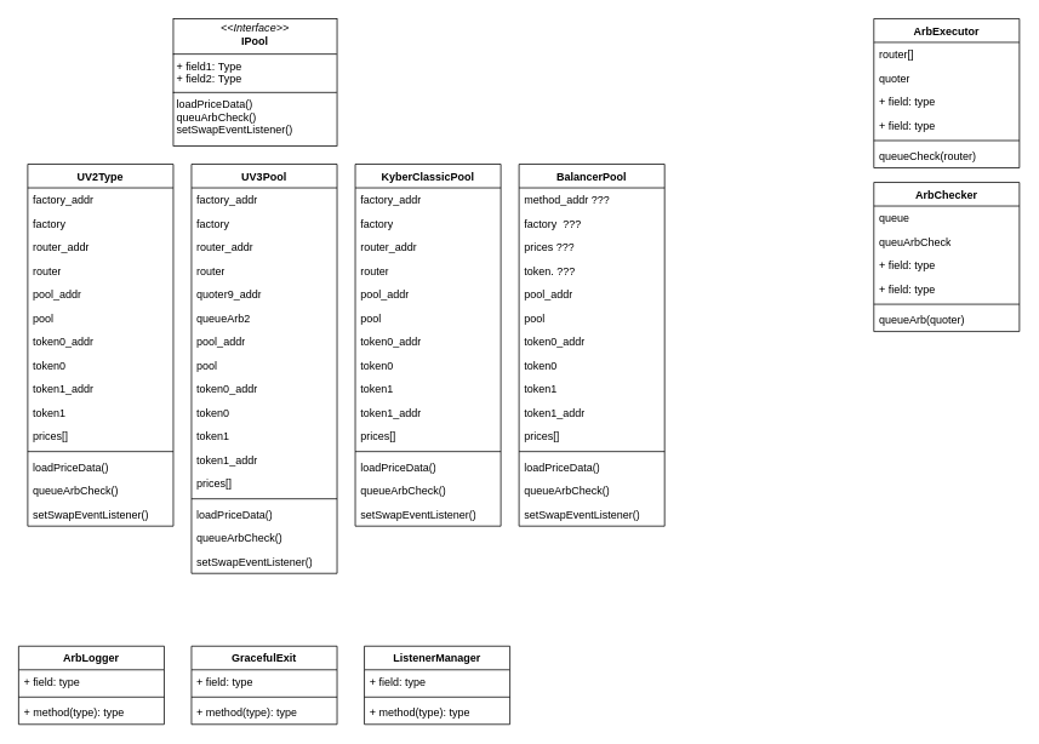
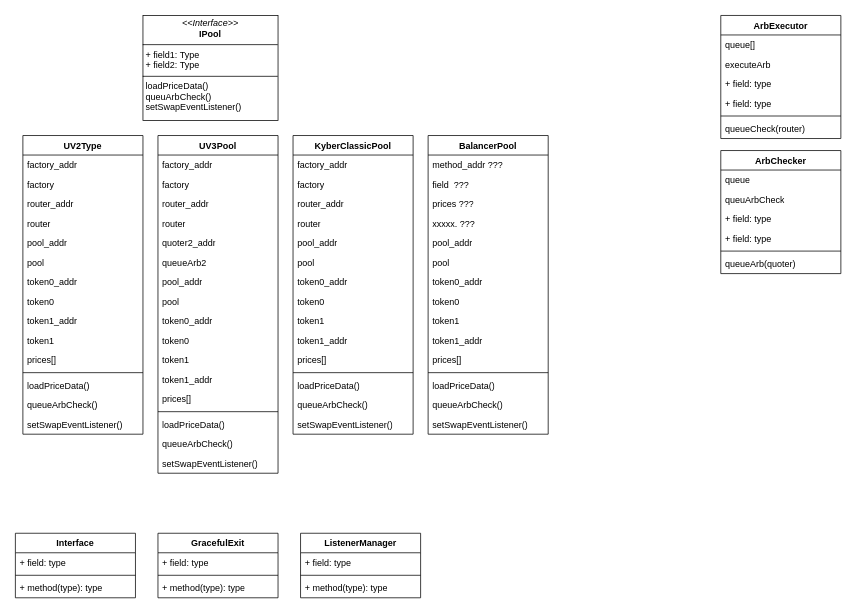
- <mxCell id="26" value="router[]" style="text;strokeColor=none;fillColor=none;align=left;verticalAlign=top;spacingLeft=4;spacingRight=4;overflow=hidden;rotatable=0;points=[[0,0.5],[1,0.5]];portConstraint=eastwest;whiteSpace=wrap;html=1;" vertex="1" parent="25"><mxGeometry y="26" width="160" height="26" as="geometry" /></mxCell>
+ <mxCell id="26" value="queue[]" style="text;strokeColor=none;fillColor=none;align=left;verticalAlign=top;spacingLeft=4;spacingRight=4;overflow=hidden;rotatable=0;points=[[0,0.5],[1,0.5]];portConstraint=eastwest;whiteSpace=wrap;html=1;" vertex="1" parent="25"><mxGeometry y="26" width="160" height="26" as="geometry" /></mxCell>
- <mxCell id="27" value="quoter" style="text;strokeColor=none;fillColor=none;align=left;verticalAlign=top;spacingLeft=4;spacingRight=4;overflow=hidden;rotatable=0;points=[[0,0.5],[1,0.5]];portConstraint=eastwest;whiteSpace=wrap;html=1;" vertex="1" parent="25"><mxGeometry y="52" width="160" height="26" as="geometry" /></mxCell>
+ <mxCell id="27" value="executeArb" style="text;strokeColor=none;fillColor=none;align=left;verticalAlign=top;spacingLeft=4;spacingRight=4;overflow=hidden;rotatable=0;points=[[0,0.5],[1,0.5]];portConstraint=eastwest;whiteSpace=wrap;html=1;" vertex="1" parent="25"><mxGeometry y="52" width="160" height="26" as="geometry" /></mxCell>
- <mxCell id="69" value="factory&amp;nbsp; ???" style="text;strokeColor=none;fillColor=none;align=left;verticalAlign=top;spacingLeft=4;spacingRight=4;overflow=hidden;rotatable=0;points=[[0,0.5],[1,0.5]];portConstraint=eastwest;whiteSpace=wrap;html=1;" vertex="1" parent="67"><mxGeometry y="52" width="160" height="26" as="geometry" /></mxCell>
+ <mxCell id="69" value="field&amp;nbsp; ???" style="text;strokeColor=none;fillColor=none;align=left;verticalAlign=top;spacingLeft=4;spacingRight=4;overflow=hidden;rotatable=0;points=[[0,0.5],[1,0.5]];portConstraint=eastwest;whiteSpace=wrap;html=1;" vertex="1" parent="67"><mxGeometry y="52" width="160" height="26" as="geometry" /></mxCell>
- <mxCell id="71" value="token. ???" style="text;strokeColor=none;fillColor=none;align=left;verticalAlign=top;spacingLeft=4;spacingRight=4;overflow=hidden;rotatable=0;points=[[0,0.5],[1,0.5]];portConstraint=eastwest;whiteSpace=wrap;html=1;" vertex="1" parent="67"><mxGeometry y="104" width="160" height="26" as="geometry" /></mxCell>
+ <mxCell id="71" value="xxxxx. ???" style="text;strokeColor=none;fillColor=none;align=left;verticalAlign=top;spacingLeft=4;spacingRight=4;overflow=hidden;rotatable=0;points=[[0,0.5],[1,0.5]];portConstraint=eastwest;whiteSpace=wrap;html=1;" vertex="1" parent="67"><mxGeometry y="104" width="160" height="26" as="geometry" /></mxCell>
- <mxCell id="37" value="quoter9_addr" style="text;strokeColor=none;fillColor=none;align=left;verticalAlign=top;spacingLeft=4;spacingRight=4;overflow=hidden;rotatable=0;points=[[0,0.5],[1,0.5]];portConstraint=eastwest;whiteSpace=wrap;html=1;" vertex="1" parent="32"><mxGeometry y="130" width="160" height="26" as="geometry" /></mxCell>
+ <mxCell id="37" value="quoter2_addr" style="text;strokeColor=none;fillColor=none;align=left;verticalAlign=top;spacingLeft=4;spacingRight=4;overflow=hidden;rotatable=0;points=[[0,0.5],[1,0.5]];portConstraint=eastwest;whiteSpace=wrap;html=1;" vertex="1" parent="32"><mxGeometry y="130" width="160" height="26" as="geometry" /></mxCell>
- <mxCell id="83" value="ArbLogger" style="swimlane;fontStyle=1;align=center;verticalAlign=top;childLayout=stackLayout;horizontal=1;startSize=26;horizontalStack=0;resizeParent=1;resizeParentMax=0;resizeLast=0;collapsible=1;marginBottom=0;whiteSpace=wrap;html=1;" vertex="1" parent="1"><mxGeometry x="20" y="710" width="160" height="86" as="geometry" /></mxCell>
+ <mxCell id="83" value="Interface" style="swimlane;fontStyle=1;align=center;verticalAlign=top;childLayout=stackLayout;horizontal=1;startSize=26;horizontalStack=0;resizeParent=1;resizeParentMax=0;resizeLast=0;collapsible=1;marginBottom=0;whiteSpace=wrap;html=1;" vertex="1" parent="1"><mxGeometry x="20" y="710" width="160" height="86" as="geometry" /></mxCell>
